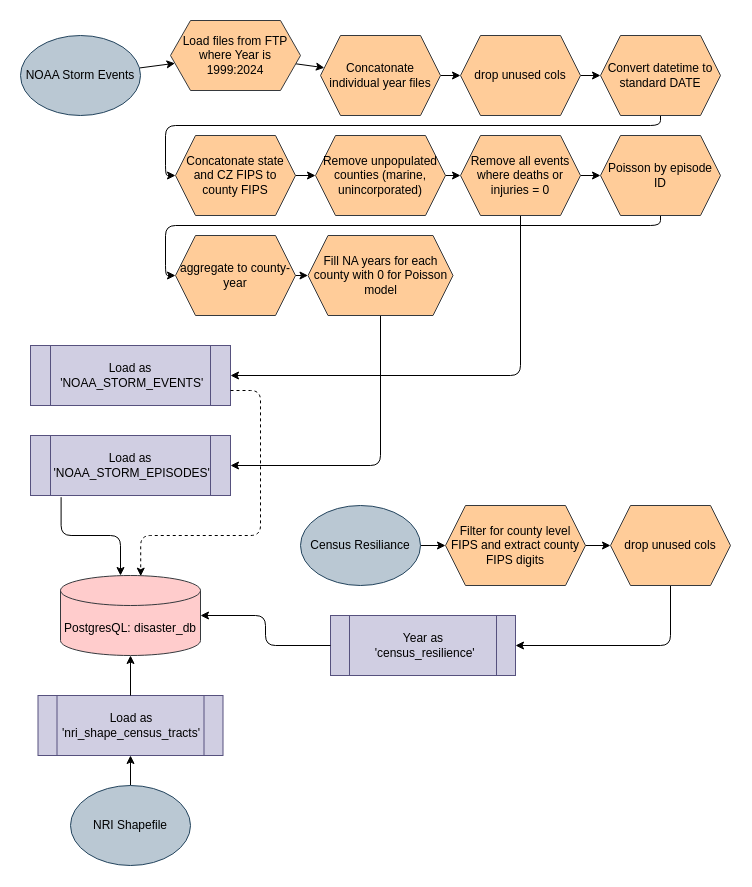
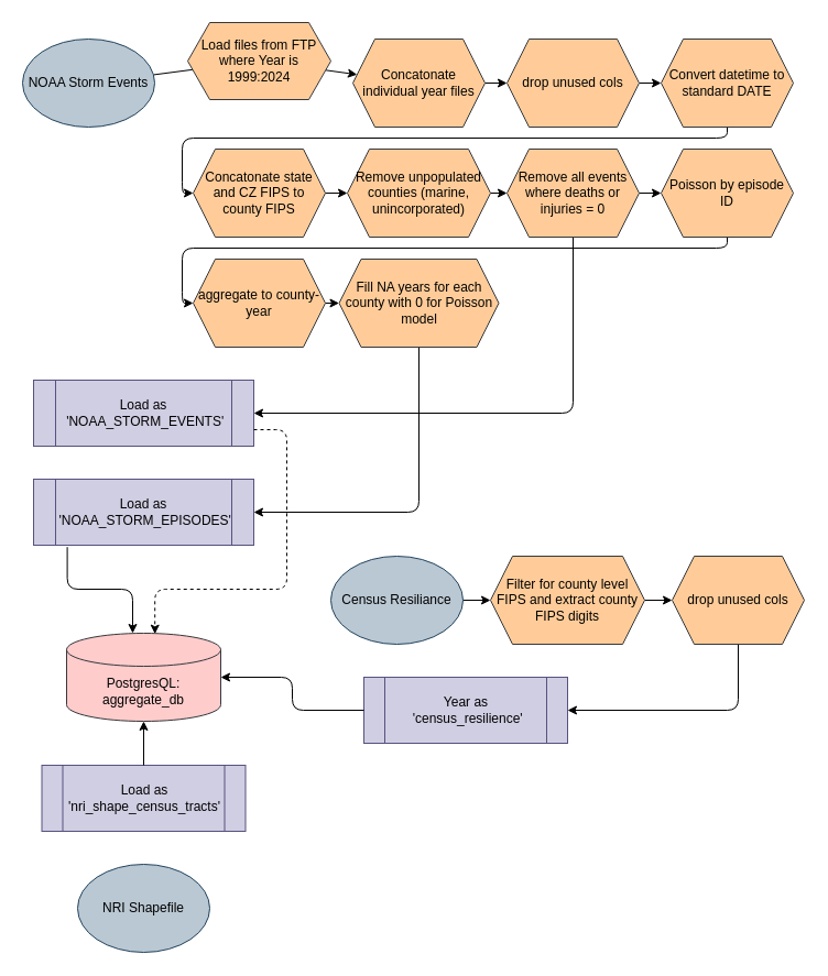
- <mxCell id="13" style="edgeStyle=none;html=1;" edge="1" parent="1" source="14" target="16"><mxGeometry relative="1" as="geometry" /></mxCell>
+ <mxCell id="13" style="edgeStyle=none;html=1;endArrow=none;" edge="1" parent="1" source="14" target="16"><mxGeometry relative="1" as="geometry" /></mxCell>
- <mxCell id="4" value="&lt;div&gt;PostgresQL: disaster_db&lt;/div&gt;" style="shape=cylinder3;whiteSpace=wrap;html=1;boundedLbl=1;backgroundOutline=1;size=15;fillColor=#ffcccc;strokeColor=#36393d;" vertex="1" parent="1"><mxGeometry x="60" y="575" width="140" height="80" as="geometry" /></mxCell>
+ <mxCell id="4" value="&lt;div&gt;PostgresQL: aggregate_db&lt;/div&gt;" style="shape=cylinder3;whiteSpace=wrap;html=1;boundedLbl=1;backgroundOutline=1;size=15;fillColor=#ffcccc;strokeColor=#36393d;" vertex="1" parent="1"><mxGeometry x="60" y="575" width="140" height="80" as="geometry" /></mxCell>
- <mxCell id="2" style="edgeStyle=none;html=1;" edge="1" parent="1" source="3" target="5"><mxGeometry relative="1" as="geometry" /></mxCell>
